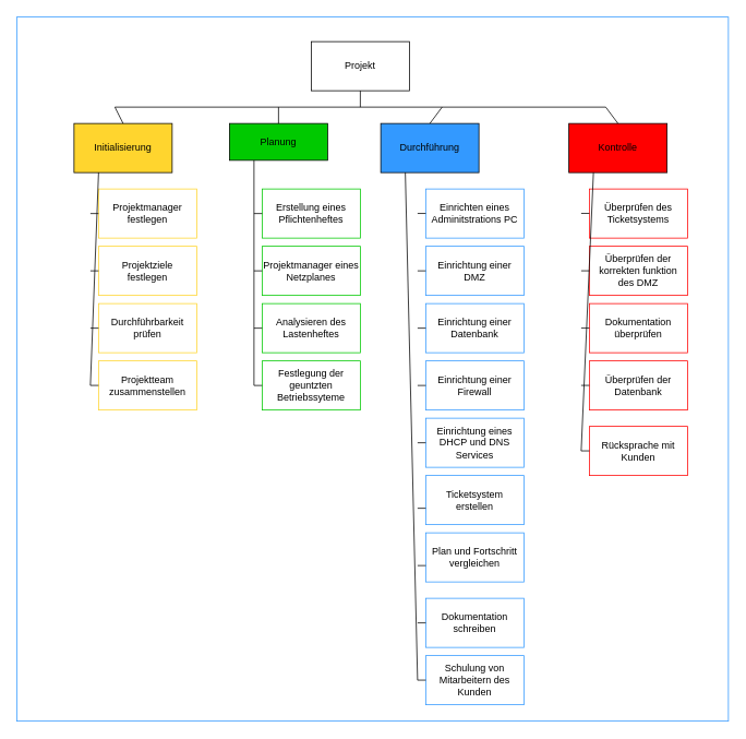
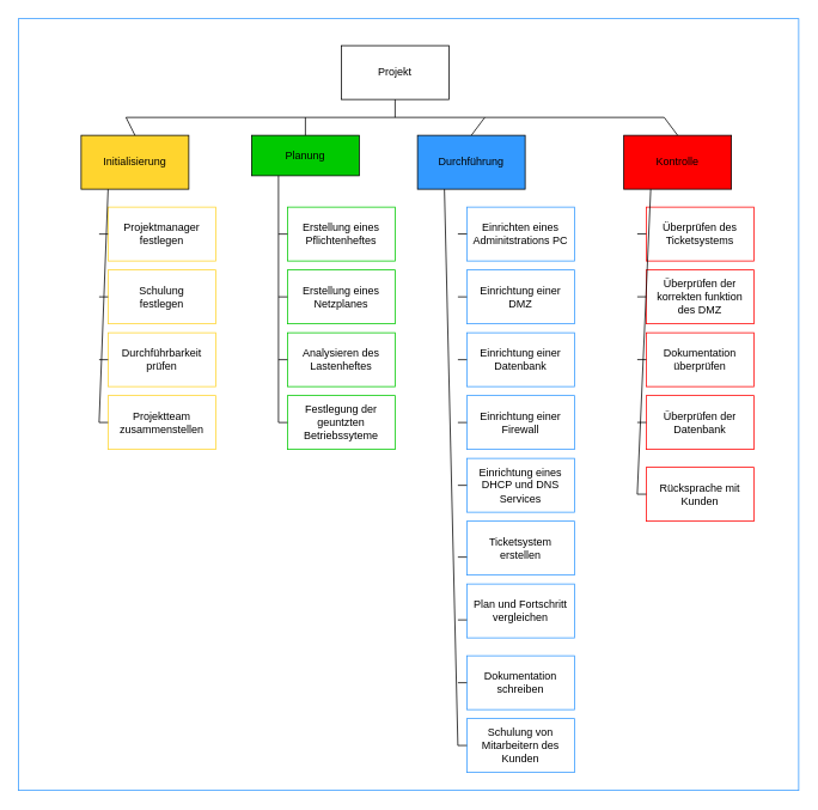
- <mxCell id="6" value="&lt;div&gt;Projektziele&lt;/div&gt;&lt;div&gt;festlegen&lt;/div&gt;" style="whiteSpace=wrap;html=1;strokeColor=#FFD52E;" vertex="1" parent="1"><mxGeometry x="120" y="300" width="120" height="60" as="geometry" /></mxCell>
+ <mxCell id="6" value="&lt;div&gt;Schulung&lt;/div&gt;&lt;div&gt;festlegen&lt;/div&gt;" style="whiteSpace=wrap;html=1;strokeColor=#FFD52E;" vertex="1" parent="1"><mxGeometry x="120" y="300" width="120" height="60" as="geometry" /></mxCell>
- <mxCell id="13" value="Projektmanager eines Netzplanes" style="rounded=0;whiteSpace=wrap;html=1;strokeColor=#00C900;" vertex="1" parent="1"><mxGeometry x="320" y="300" width="120" height="60" as="geometry" /></mxCell>
+ <mxCell id="13" value="Erstellung eines Netzplanes" style="rounded=0;whiteSpace=wrap;html=1;strokeColor=#00C900;" vertex="1" parent="1"><mxGeometry x="320" y="300" width="120" height="60" as="geometry" /></mxCell>
